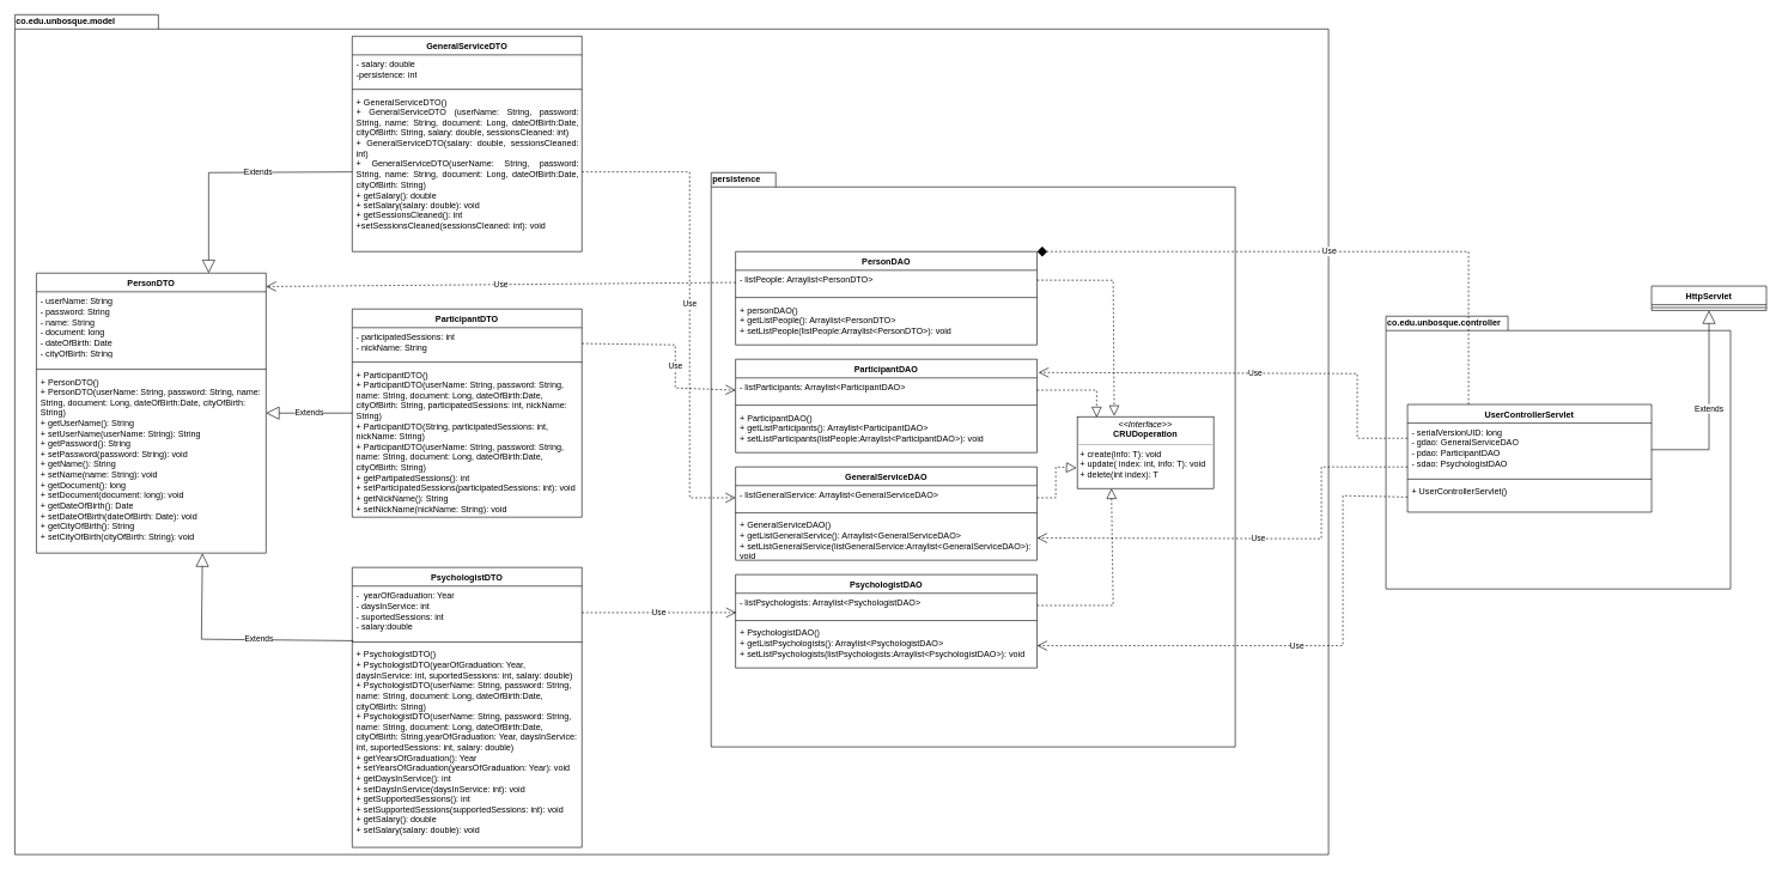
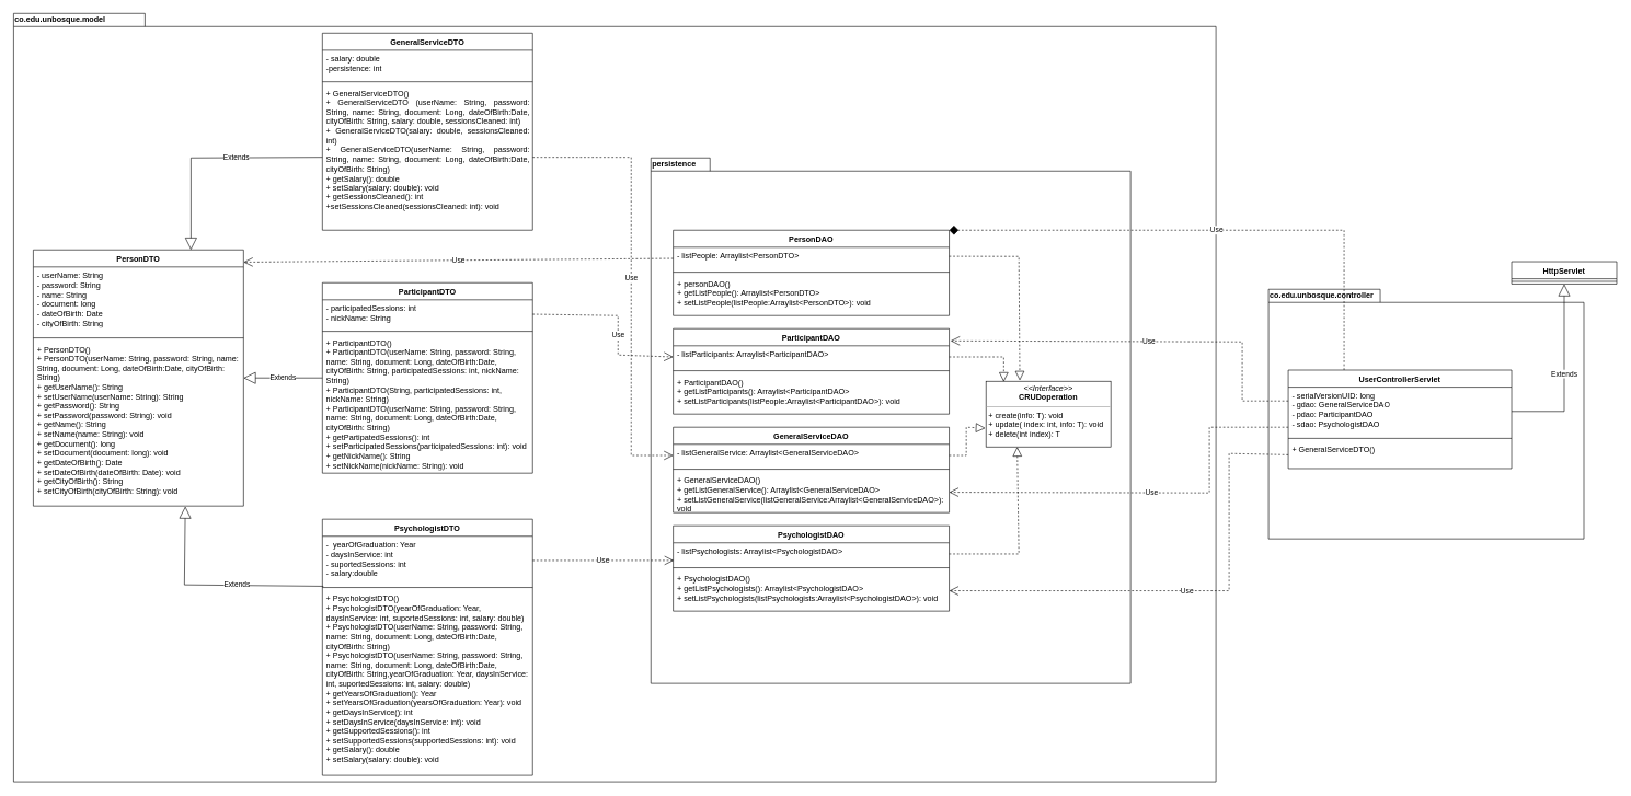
- <mxCell id="52" value="+ UserControllerServlet()&lt;br&gt;" style="text;strokeColor=none;fillColor=none;align=left;verticalAlign=top;spacingLeft=4;spacingRight=4;overflow=hidden;rotatable=0;points=[[0,0.5],[1,0.5]];portConstraint=eastwest;whiteSpace=wrap;html=1;" vertex="1" parent="49"><mxGeometry y="108" width="340" height="42" as="geometry" /></mxCell>
+ <mxCell id="52" value="+ GeneralServiceDTO()&lt;br&gt;" style="text;strokeColor=none;fillColor=none;align=left;verticalAlign=top;spacingLeft=4;spacingRight=4;overflow=hidden;rotatable=0;points=[[0,0.5],[1,0.5]];portConstraint=eastwest;whiteSpace=wrap;html=1;" vertex="1" parent="49"><mxGeometry y="108" width="340" height="42" as="geometry" /></mxCell>
